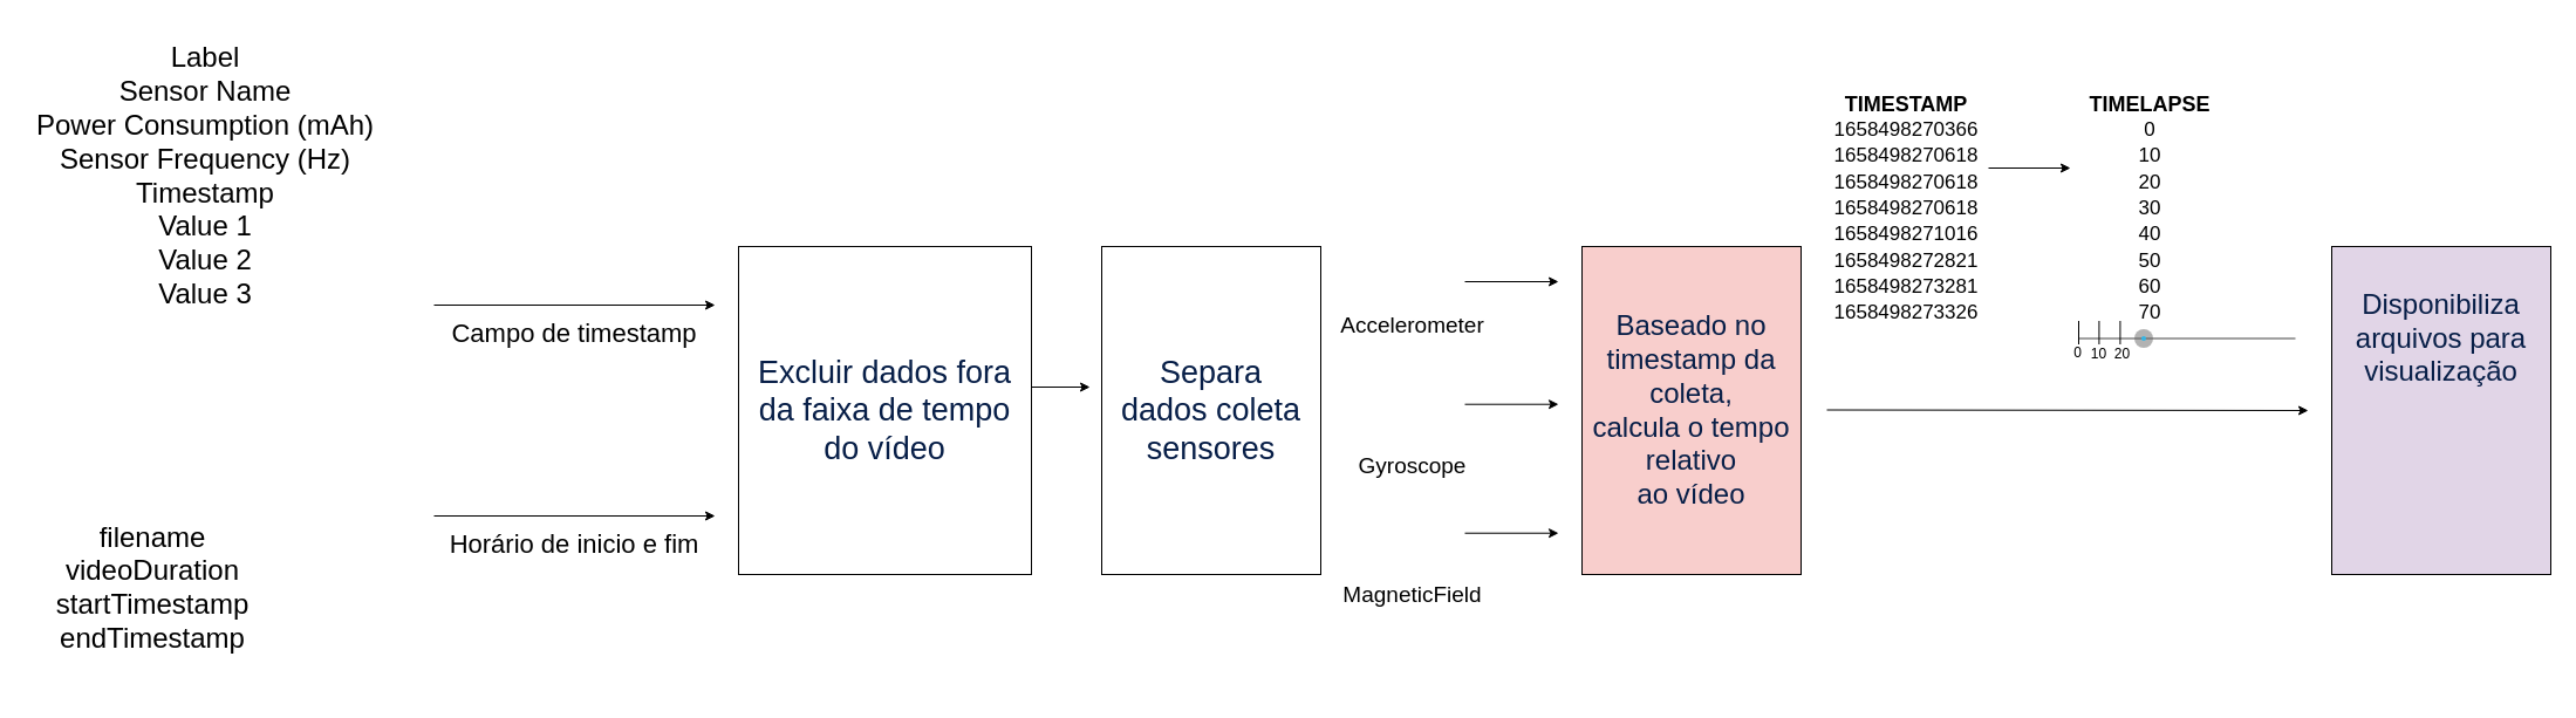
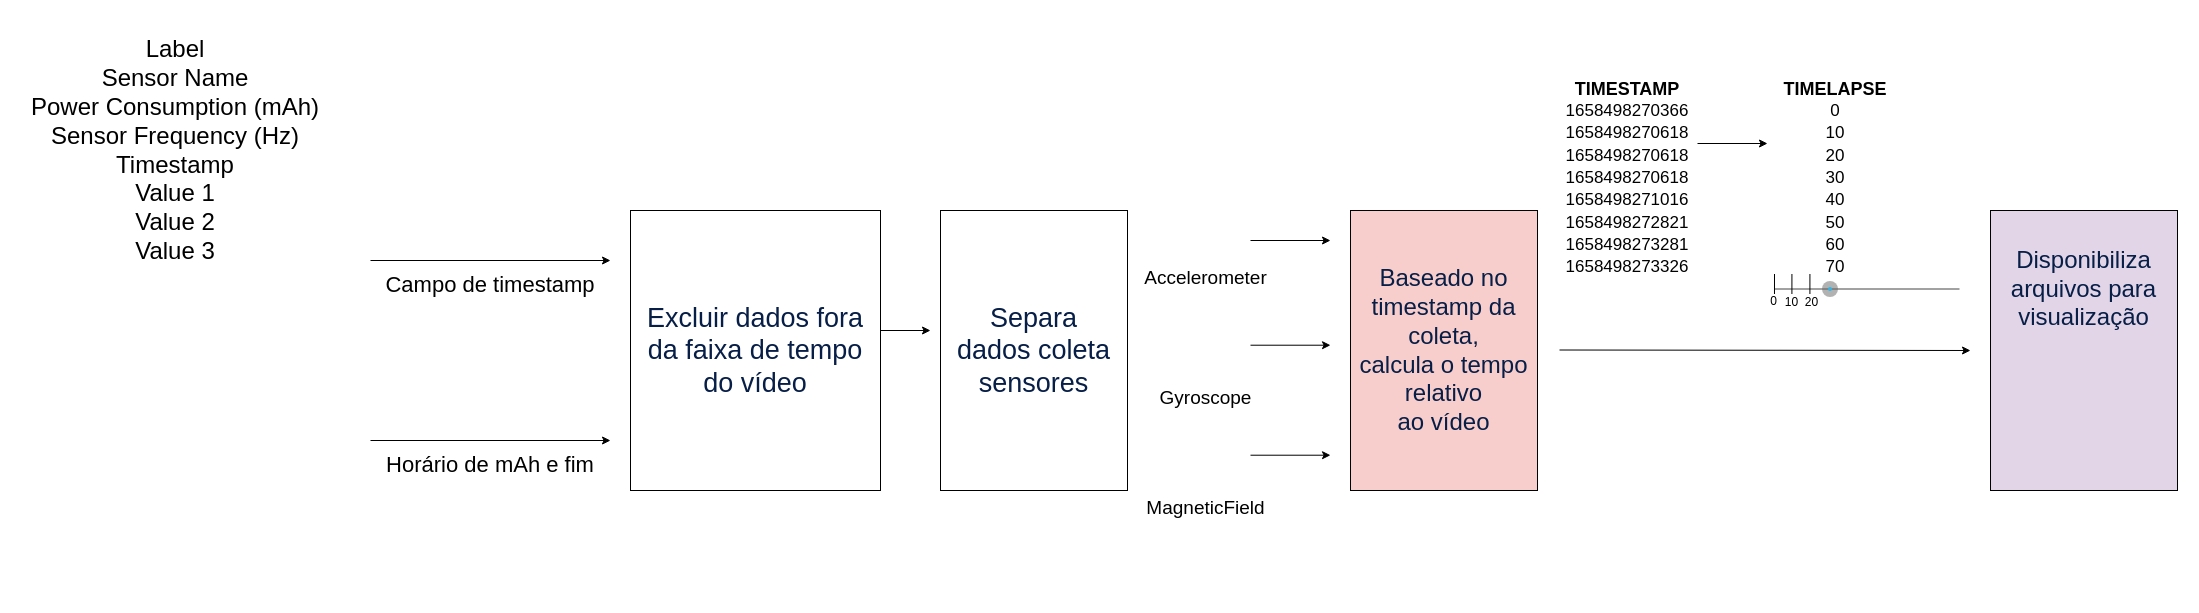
- <mxCell id="5" value="Horário de inicio e fim" style="text;html=1;strokeColor=none;fillColor=none;align=center;verticalAlign=middle;whiteSpace=wrap;rounded=0;fontSize=22;" vertex="1" parent="1"><mxGeometry x="380" y="450" width="220" height="30" as="geometry" /></mxCell>
+ <mxCell id="5" value="Horário de mAh e fim" style="text;html=1;strokeColor=none;fillColor=none;align=center;verticalAlign=middle;whiteSpace=wrap;rounded=0;fontSize=22;" vertex="1" parent="1"><mxGeometry x="380" y="450" width="220" height="30" as="geometry" /></mxCell>
- <mxCell id="33" value="&lt;div style=&quot;font-size: 24px;&quot;&gt;&lt;font style=&quot;font-size: 24px;&quot;&gt;filename&lt;/font&gt;&lt;/div&gt;&lt;div style=&quot;font-size: 24px;&quot;&gt;&lt;font style=&quot;font-size: 24px;&quot;&gt;videoDuration&lt;/font&gt;&lt;/div&gt;&lt;div style=&quot;font-size: 24px;&quot;&gt;&lt;font style=&quot;font-size: 24px;&quot;&gt;startTimestamp&lt;/font&gt;&lt;/div&gt;&lt;div style=&quot;font-size: 24px;&quot;&gt;&lt;font style=&quot;font-size: 24px;&quot;&gt;endTimestamp&lt;/font&gt;&lt;/div&gt;&lt;div style=&quot;font-size: 24px;&quot;&gt;&lt;br&gt;&lt;/div&gt;" style="text;html=1;strokeColor=none;fillColor=none;align=center;verticalAlign=middle;whiteSpace=wrap;rounded=0;labelBackgroundColor=none;fontSize=20;" vertex="1" parent="1"><mxGeometry x="40" y="440" width="180" height="151" as="geometry" /></mxCell>
